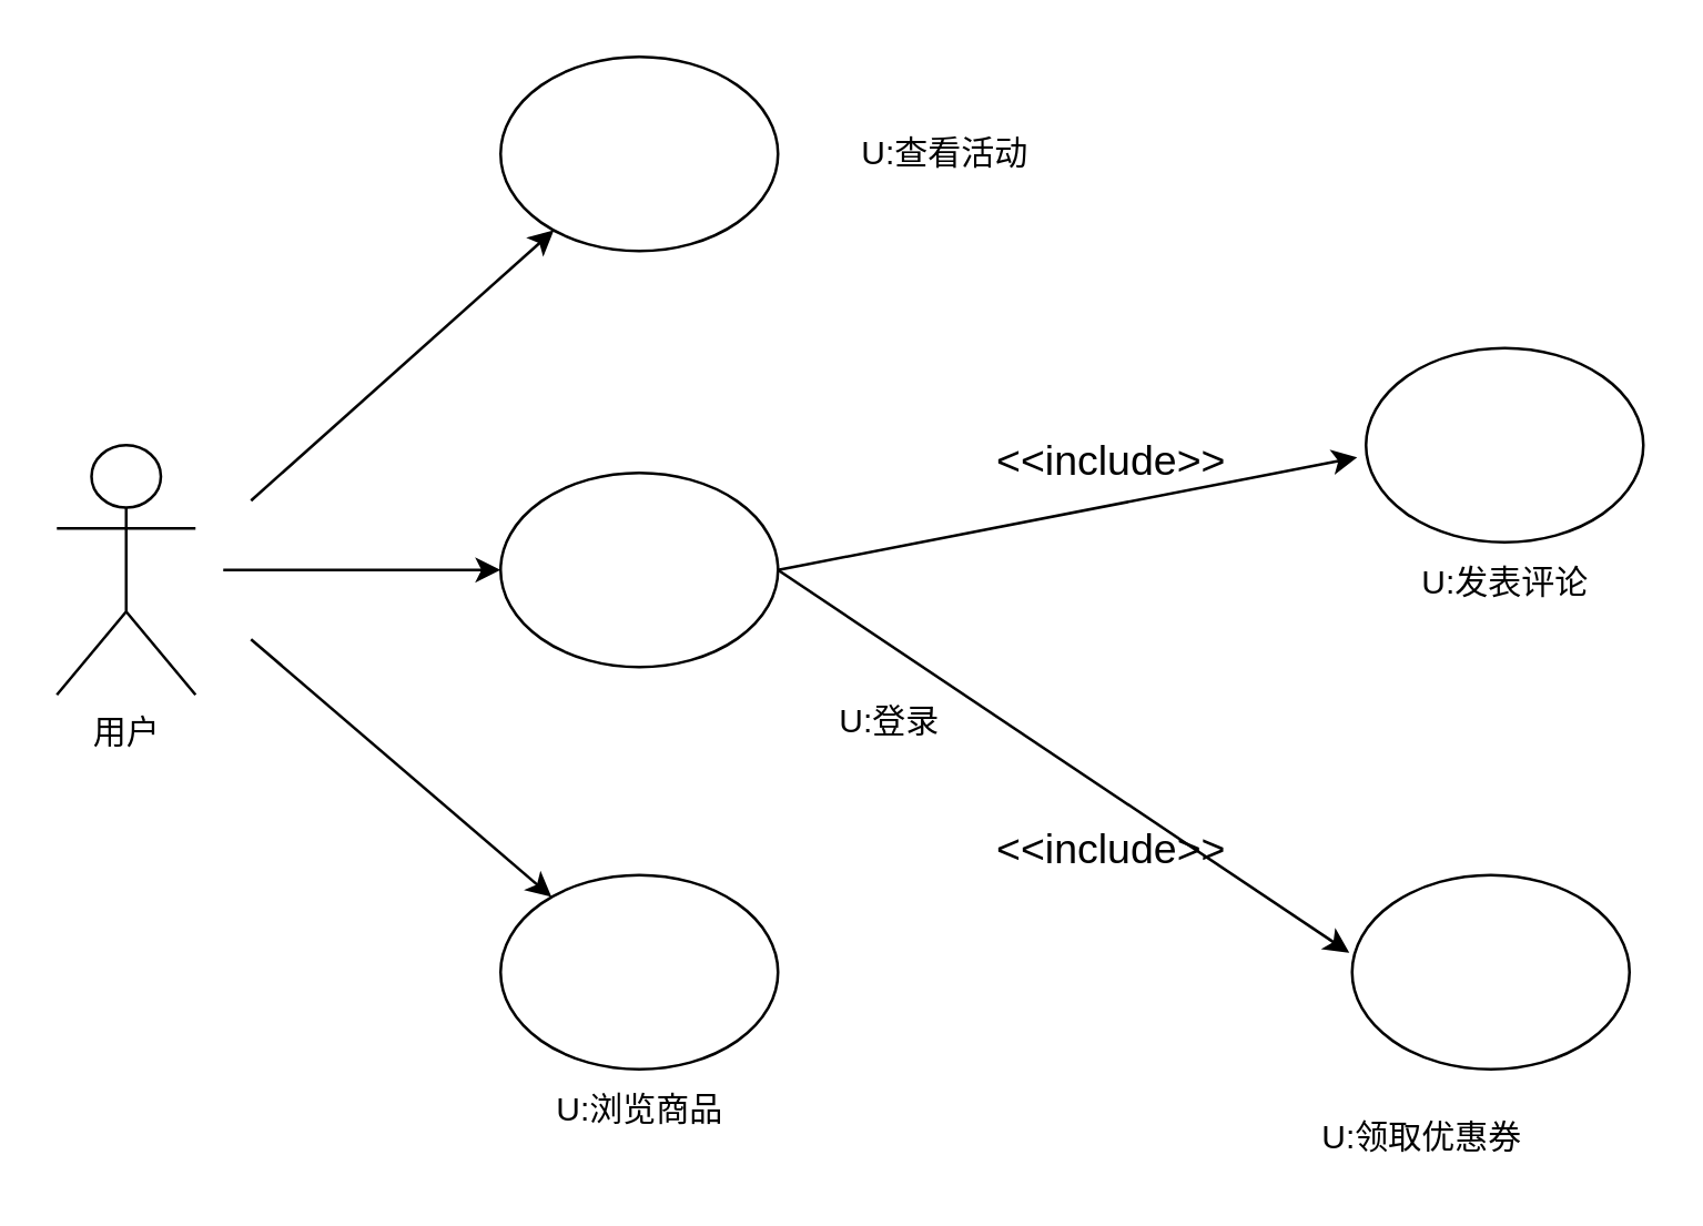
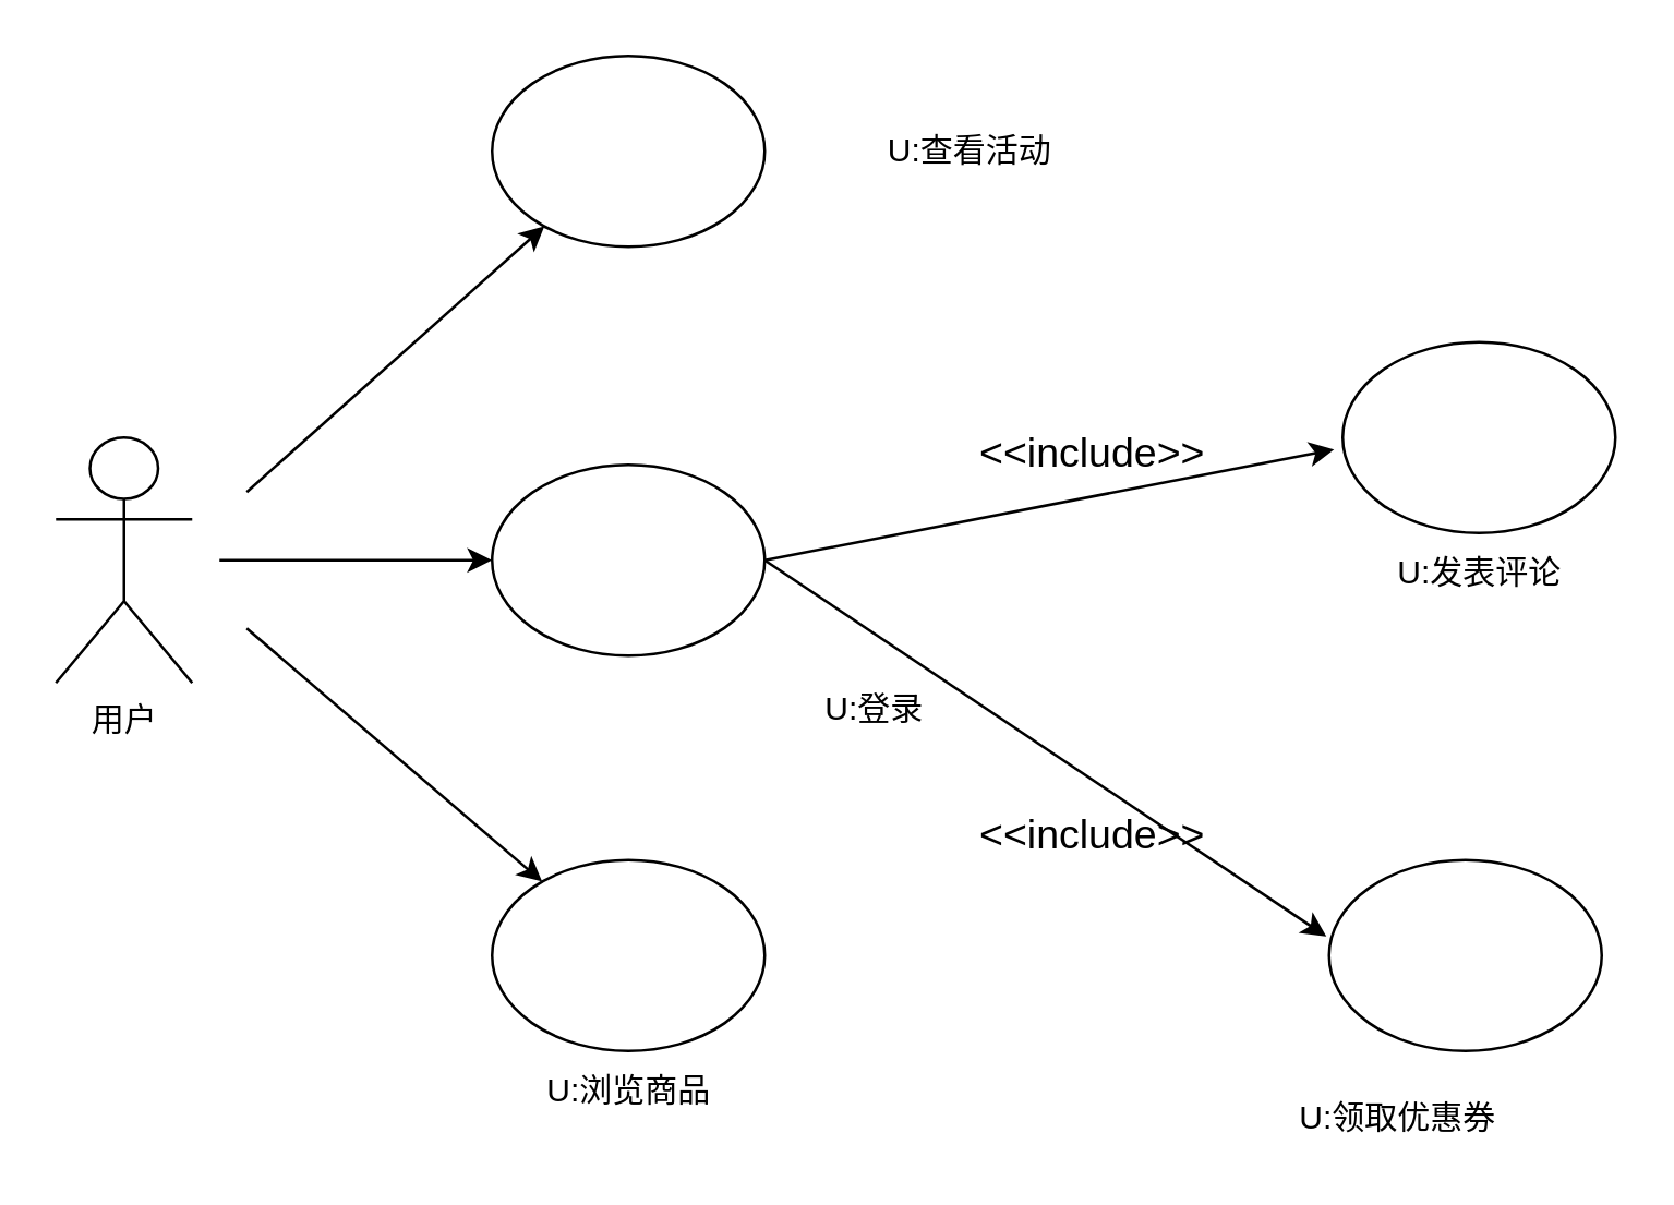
- <mxCell id="17" value="&lt;span&gt;U:&lt;/span&gt;&lt;span&gt;查看活动&lt;/span&gt;" style="text;html=1;align=center;verticalAlign=middle;resizable=0;points=[];autosize=1;" parent="1" vertex="1"><mxGeometry x="300" y="45" width="80" height="20" as="geometry" /></mxCell>
+ <mxCell id="17" value="&lt;span&gt;U:&lt;/span&gt;&lt;span&gt;查看活动&lt;/span&gt;" style="text;html=1;align=center;verticalAlign=middle;resizable=0;points=[];autosize=1;" parent="1" vertex="1"><mxGeometry x="315" y="45" width="80" height="20" as="geometry" /></mxCell>
